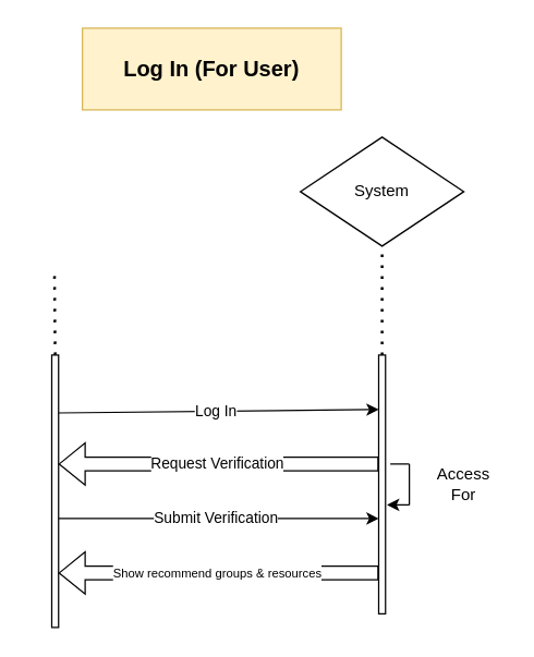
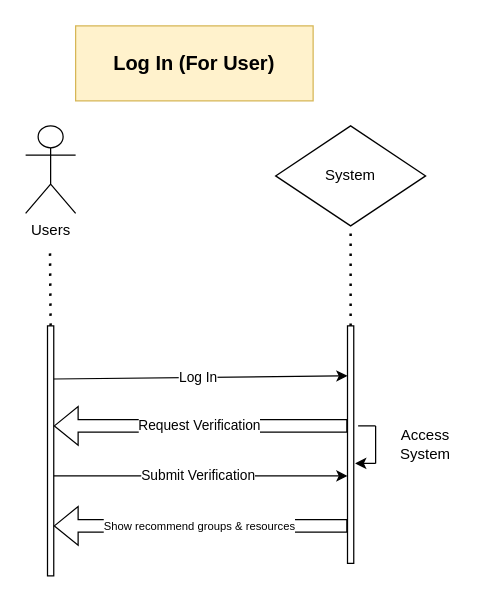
+ <mxCell id="3" value="Users" style="shape=umlActor;verticalLabelPosition=bottom;verticalAlign=top;html=1;outlineConnect=0;" parent="1" vertex="1"><mxGeometry x="20" y="100" width="40" height="70" as="geometry" /></mxCell>
- <mxCell id="18" value="Access For" style="text;html=1;align=center;verticalAlign=middle;whiteSpace=wrap;rounded=0;" parent="1" vertex="1"><mxGeometry x="310" y="340" width="60" height="30" as="geometry" /></mxCell>
+ <mxCell id="18" value="Access System" style="text;html=1;align=center;verticalAlign=middle;whiteSpace=wrap;rounded=0;" parent="1" vertex="1"><mxGeometry x="310" y="340" width="60" height="30" as="geometry" /></mxCell>
